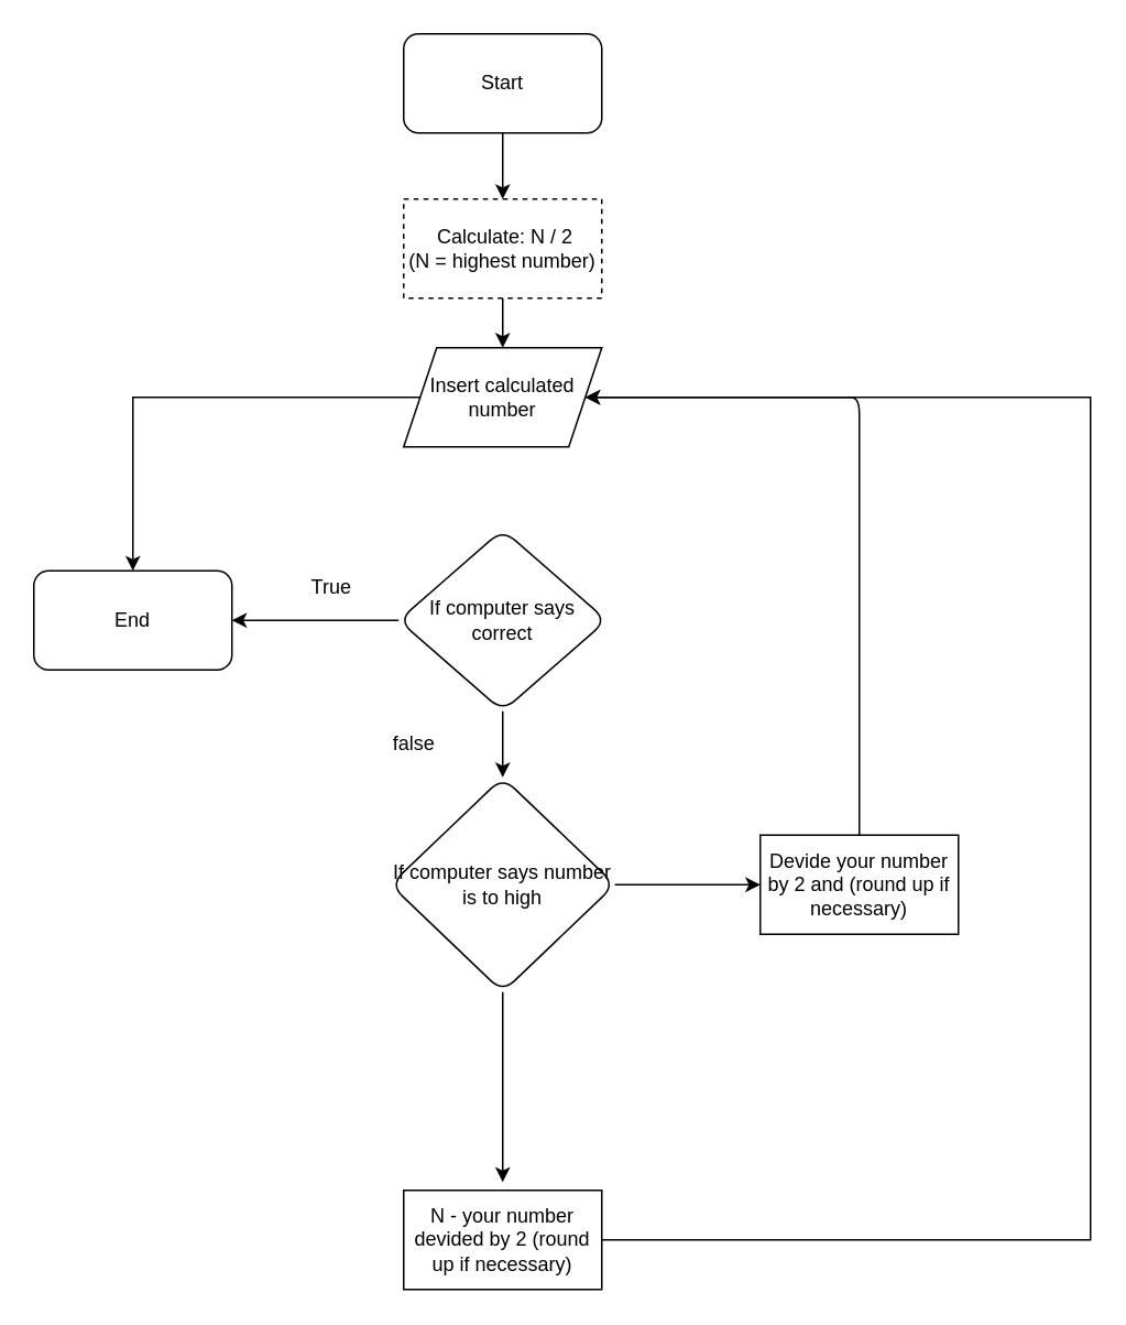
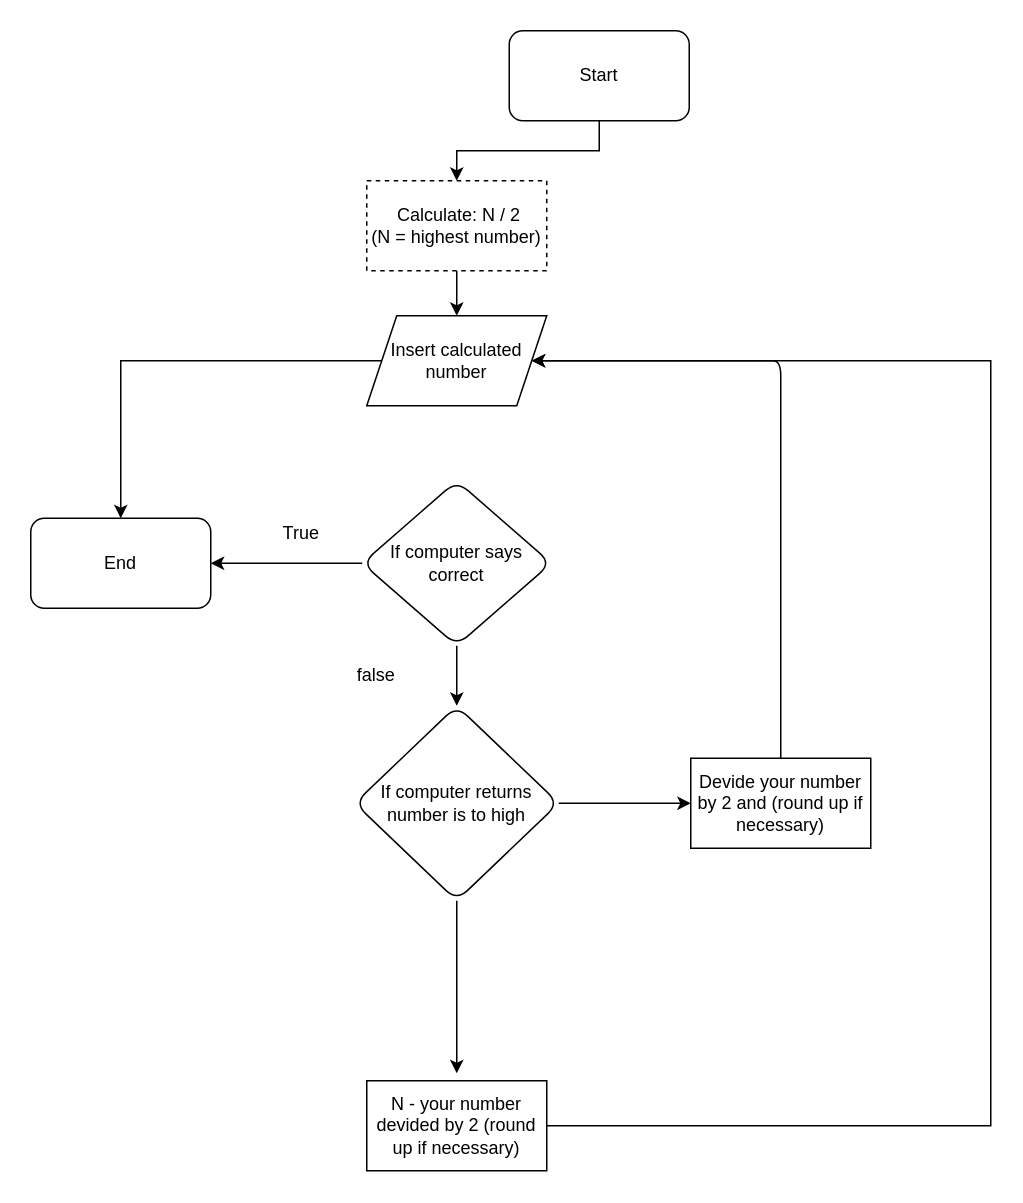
- <mxCell id="3" value="Start" style="rounded=1;whiteSpace=wrap;html=1;" vertex="1" parent="1"><mxGeometry x="244" y="20" width="120" height="60" as="geometry" /></mxCell>
+ <mxCell id="3" value="Start" style="rounded=1;whiteSpace=wrap;html=1;" vertex="1" parent="1"><mxGeometry x="339" y="20" width="120" height="60" as="geometry" /></mxCell>
- <mxCell id="11" value="If computer says number is to high" style="rhombus;whiteSpace=wrap;html=1;rounded=1;" vertex="1" parent="1"><mxGeometry x="236" y="470" width="136" height="130" as="geometry" /></mxCell>
+ <mxCell id="11" value="If computer returns number is to high" style="rhombus;whiteSpace=wrap;html=1;rounded=1;" vertex="1" parent="1"><mxGeometry x="236" y="470" width="136" height="130" as="geometry" /></mxCell>
